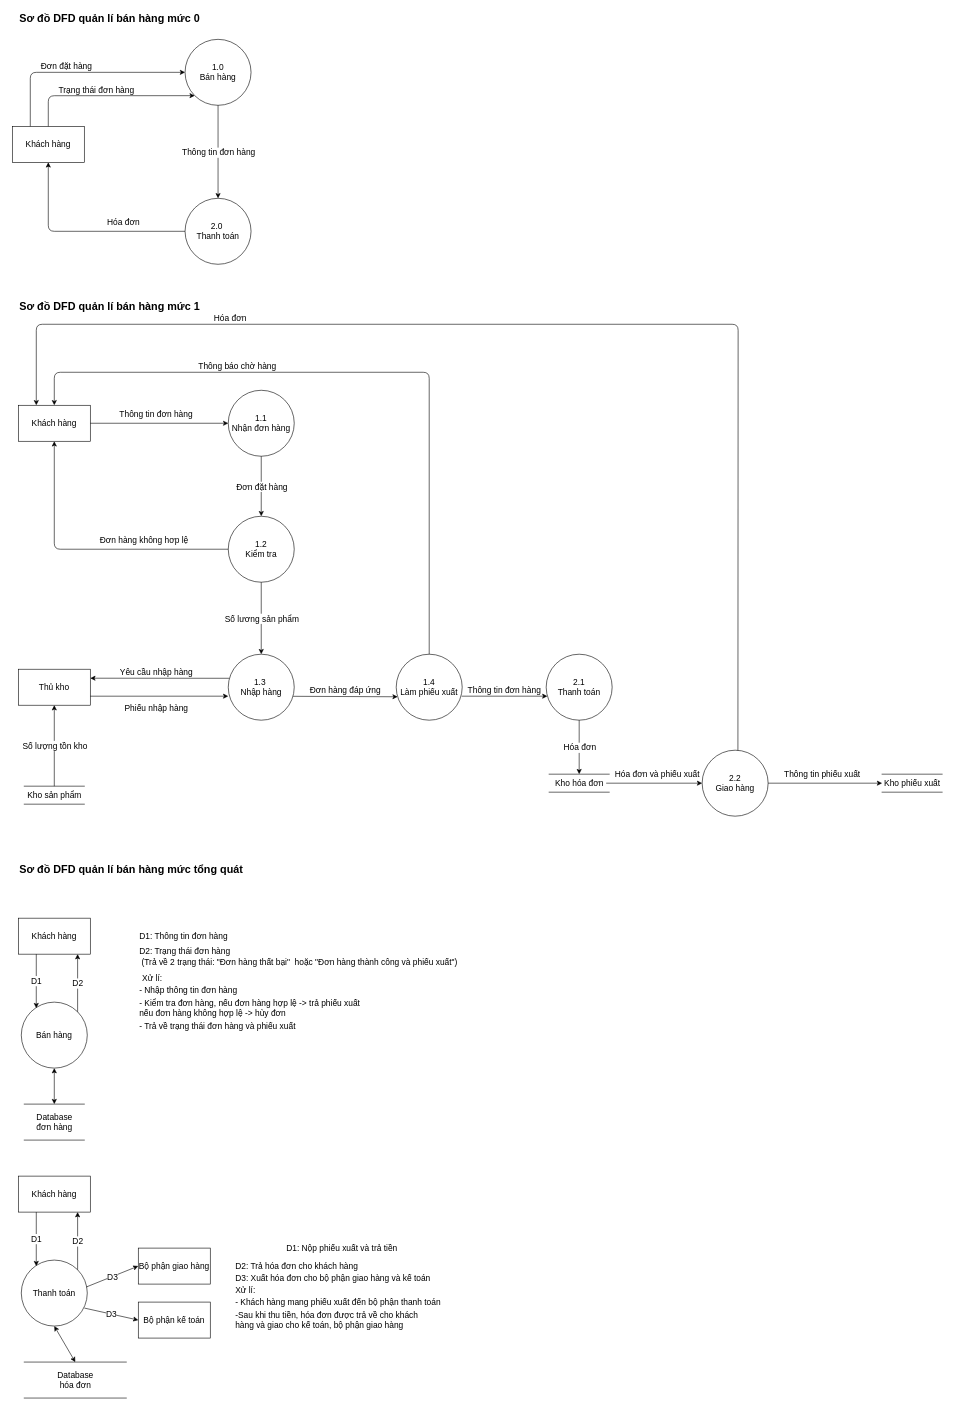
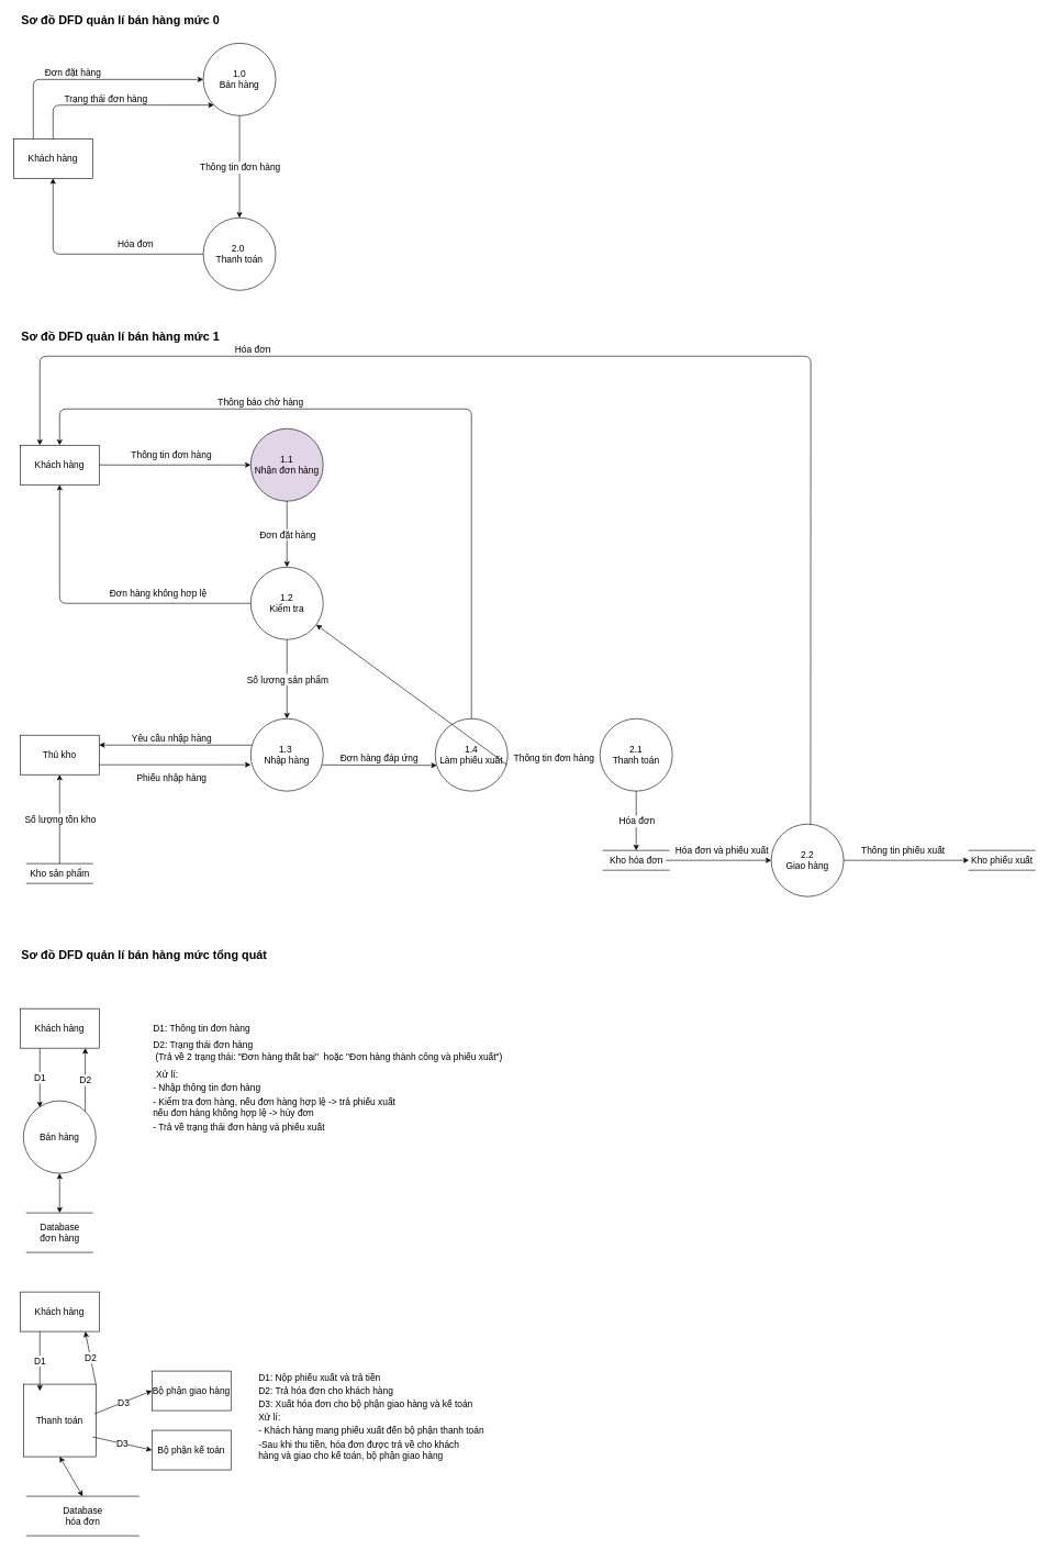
- <mxCell id="9" value="1.1&lt;br style=&quot;font-size: 14px&quot;&gt;Nhận đơn hàng" style="ellipse;whiteSpace=wrap;html=1;aspect=fixed;fontSize=14;" parent="1" vertex="1"><mxGeometry x="380" y="650" width="110" height="110" as="geometry" /></mxCell>
+ <mxCell id="9" value="1.1&lt;br style=&quot;font-size: 14px&quot;&gt;Nhận đơn hàng" style="ellipse;whiteSpace=wrap;html=1;aspect=fixed;fontSize=14;fillColor=#e1d5e7;" parent="1" vertex="1"><mxGeometry x="380" y="650" width="110" height="110" as="geometry" /></mxCell>
- <mxCell id="39" value="" style="endArrow=classic;html=1;fontSize=14;exitX=0.991;exitY=0.636;exitDx=0;exitDy=0;exitPerimeter=0;entryX=0.018;entryY=0.636;entryDx=0;entryDy=0;entryPerimeter=0;" edge="1" parent="1" source="24" target="38"><mxGeometry width="50" height="50" relative="1" as="geometry"><mxPoint x="790" y="1210" as="sourcePoint" /><mxPoint x="840" y="1160" as="targetPoint" /></mxGeometry></mxCell>
+ <mxCell id="39" value="" style="endArrow=classic;html=1;fontSize=14;exitX=0.991;exitY=0.636;exitDx=0;exitDy=0;exitPerimeter=0;" edge="1" parent="1" source="24" target="10"><mxGeometry width="50" height="50" relative="1" as="geometry"><mxPoint x="790" y="1210" as="sourcePoint" /><mxPoint x="840" y="1160" as="targetPoint" /></mxGeometry></mxCell>
- <mxCell id="83" value="D1: Nộp phiếu xuất và trả tiền&amp;nbsp;" style="text;html=1;align=left;verticalAlign=middle;resizable=0;points=[];autosize=1;fontSize=14;" vertex="1" parent="1"><mxGeometry x="475" y="2070" width="200" height="20" as="geometry" /></mxCell>
+ <mxCell id="83" value="D1: Nộp phiếu xuất và trả tiền&amp;nbsp;" style="text;html=1;align=left;verticalAlign=middle;resizable=0;points=[];autosize=1;fontSize=14;" vertex="1" parent="1"><mxGeometry x="390" y="2080" width="200" height="20" as="geometry" /></mxCell>
- <mxCell id="70" value="Thanh toán" style="ellipse;whiteSpace=wrap;html=1;aspect=fixed;fontSize=14;align=center;" vertex="1" parent="1"><mxGeometry x="35" y="2100" width="110" height="110" as="geometry" /></mxCell>
+ <mxCell id="70" value="Thanh toán" style="whiteSpace=wrap;html=1;aspect=fixed;fontSize=14;align=center;rounded=0;" vertex="1" parent="1"><mxGeometry x="35" y="2100" width="110" height="110" as="geometry" /></mxCell>
